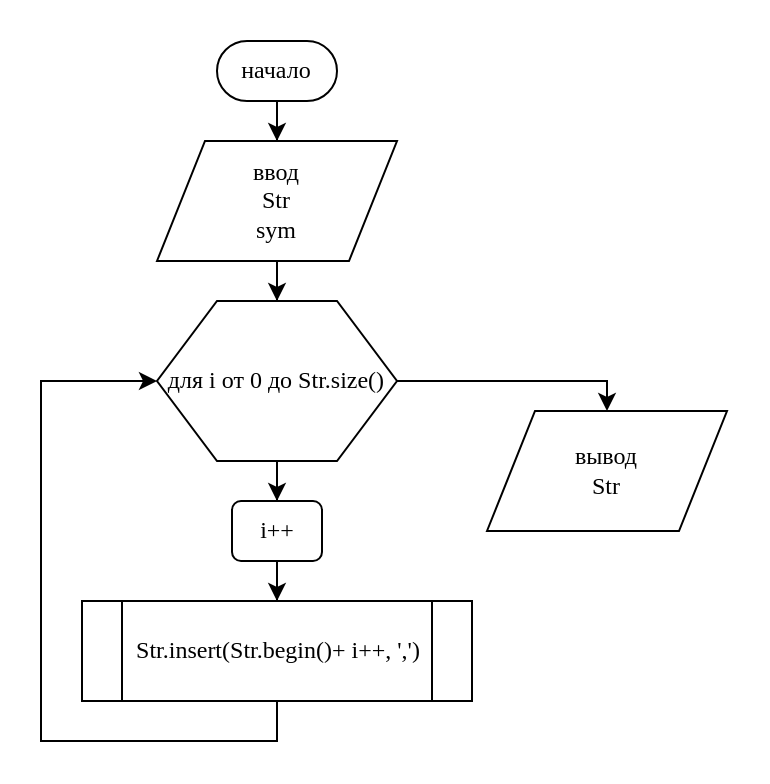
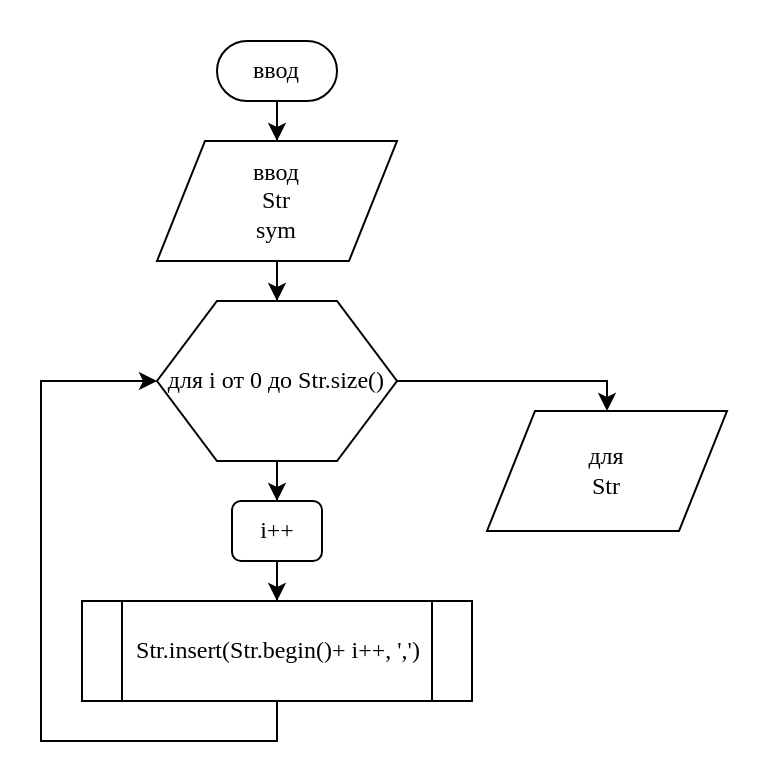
- <mxCell id="3" value="начало" style="html=1;shadow=0;dashed=0;shape=mxgraph.bootstrap.roundedButton;align=center;whiteSpace=wrap;fontFamily=Times New Roman;" vertex="1" parent="1"><mxGeometry x="108" width="60" height="30" as="geometry" y="20" /></mxCell>
+ <mxCell id="3" value="ввод" style="html=1;shadow=0;dashed=0;shape=mxgraph.bootstrap.roundedButton;align=center;whiteSpace=wrap;fontFamily=Times New Roman;" vertex="1" parent="1"><mxGeometry x="108" width="60" height="30" as="geometry" y="20" /></mxCell>
- <mxCell id="13" value="вывод&lt;br&gt;Str&lt;br&gt;" style="shape=parallelogram;perimeter=parallelogramPerimeter;whiteSpace=wrap;html=1;fontFamily=Times New Roman;" vertex="1" parent="1"><mxGeometry x="243" y="205" width="120" height="60" as="geometry" /></mxCell>
+ <mxCell id="13" value="для&lt;br&gt;Str&lt;br&gt;" style="shape=parallelogram;perimeter=parallelogramPerimeter;whiteSpace=wrap;html=1;fontFamily=Times New Roman;" vertex="1" parent="1"><mxGeometry x="243" y="205" width="120" height="60" as="geometry" /></mxCell>
